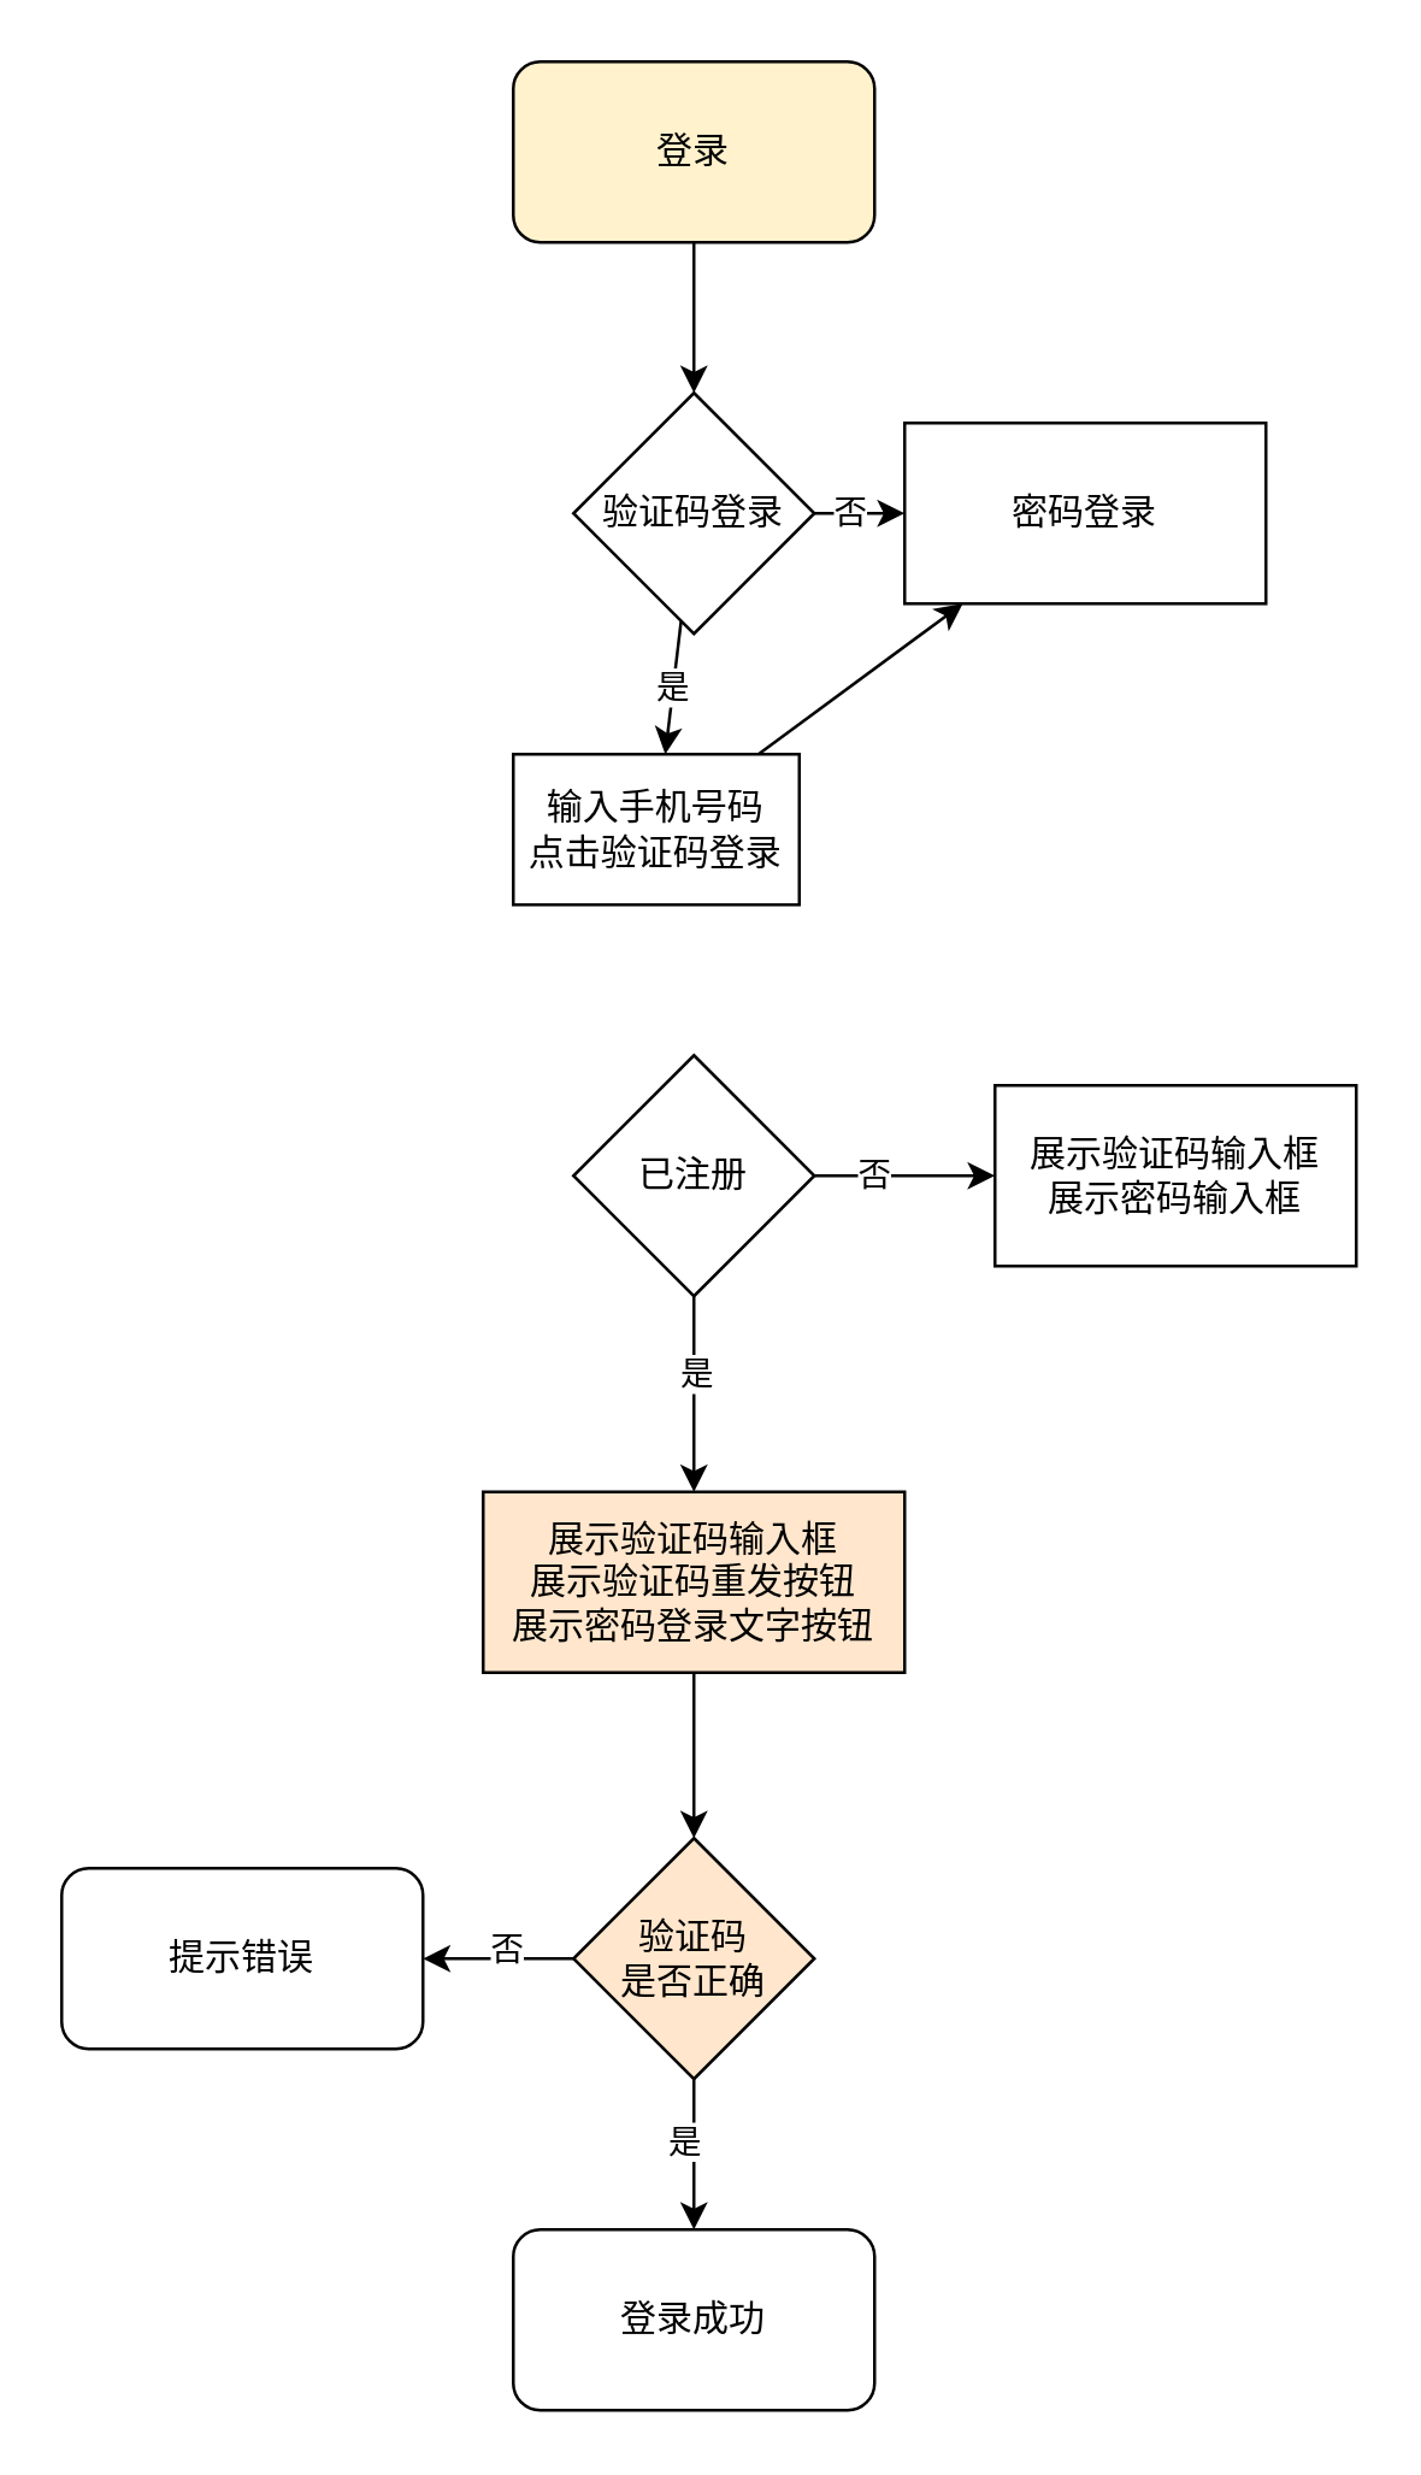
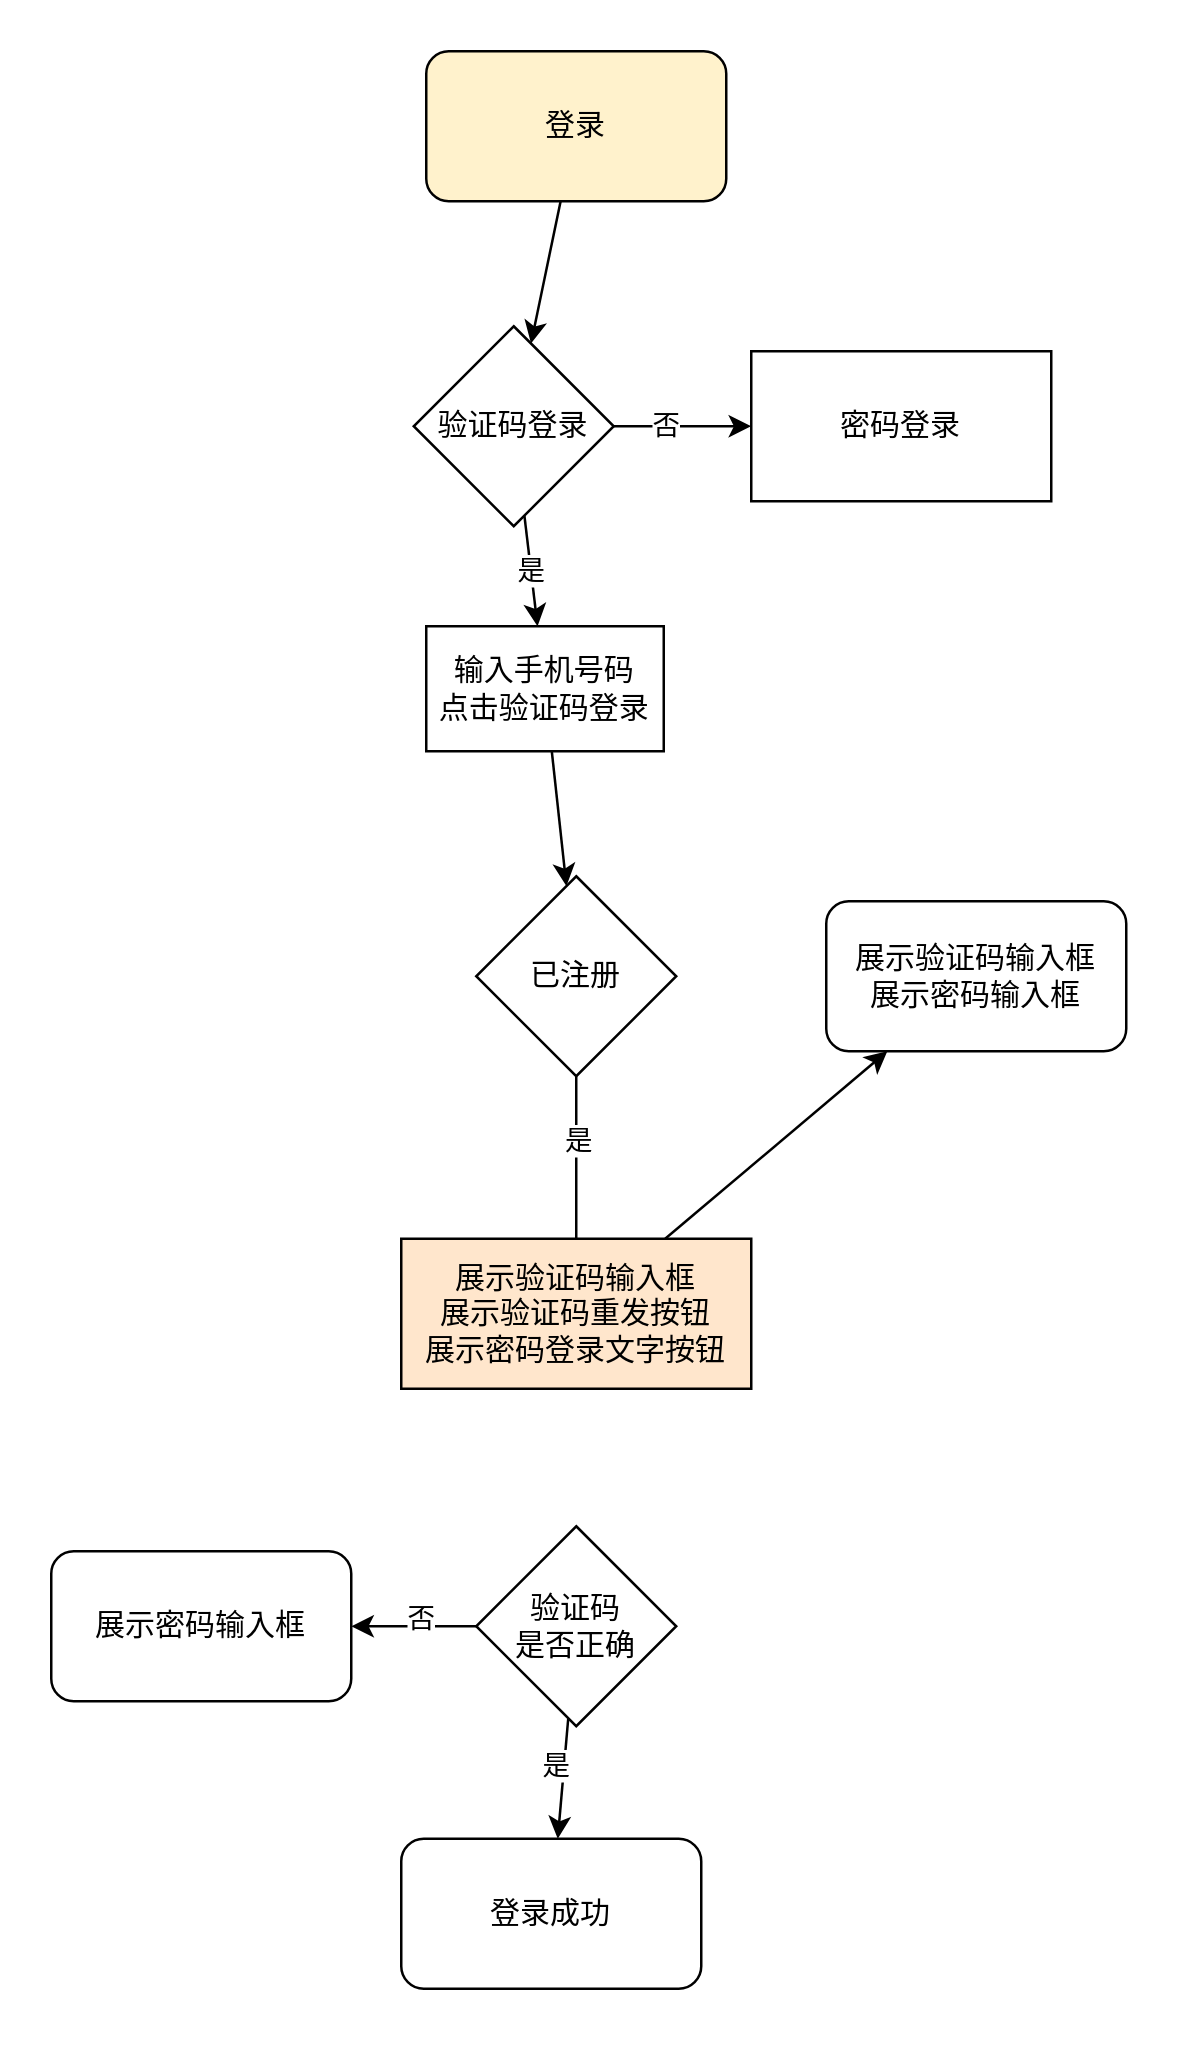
- <mxCell id="7" value="验证码登录" style="rhombus;whiteSpace=wrap;html=1;rounded=0;" vertex="1" parent="1"><mxGeometry x="190" y="130" width="80" height="80" as="geometry" /></mxCell>
+ <mxCell id="7" value="验证码登录" style="rhombus;whiteSpace=wrap;html=1;rounded=0;" vertex="1" parent="1"><mxGeometry x="165" y="130" width="80" height="80" as="geometry" /></mxCell>
- <mxCell id="9" value="" style="edgeStyle=none;html=1;" edge="1" parent="1" source="10" target="8"><mxGeometry relative="1" as="geometry" /></mxCell>
+ <mxCell id="9" value="" style="edgeStyle=none;html=1;" edge="1" parent="1" source="10" target="15"><mxGeometry relative="1" as="geometry" /></mxCell>
- <mxCell id="11" value="" style="edgeStyle=none;html=1;" edge="1" parent="1" source="15" target="16"><mxGeometry relative="1" as="geometry" /></mxCell>
- <mxCell id="12" value="否" style="edgeLabel;html=1;align=center;verticalAlign=middle;resizable=0;points=[];" vertex="1" connectable="0" parent="11"><mxGeometry x="-0.367" y="2" relative="1" as="geometry"><mxPoint y="1" as="offset" /></mxGeometry></mxCell>
- <mxCell id="16" value="展示验证码输入框&lt;br&gt;展示密码输入框" style="rounded=0;whiteSpace=wrap;html=1;" vertex="1" parent="1"><mxGeometry x="330" y="360" width="120" height="60" as="geometry" /></mxCell>
+ <mxCell id="16" value="展示验证码输入框&lt;br&gt;展示密码输入框" style="whiteSpace=wrap;html=1;rounded=1;" vertex="1" parent="1"><mxGeometry x="330" y="360" width="120" height="60" as="geometry" /></mxCell>
- <mxCell id="13" value="" style="edgeStyle=none;html=1;" edge="1" parent="1" source="15" target="18"><mxGeometry relative="1" as="geometry" /></mxCell>
+ <mxCell id="13" value="" style="edgeStyle=none;html=1;endArrow=none;" edge="1" parent="1" source="15" target="18"><mxGeometry relative="1" as="geometry" /></mxCell>
- <mxCell id="17" value="" style="edgeStyle=none;html=1;entryX=0.5;entryY=0;entryDx=0;entryDy=0;" edge="1" parent="1" source="18" target="23"><mxGeometry relative="1" as="geometry"><mxPoint x="230" y="590" as="targetPoint" /></mxGeometry></mxCell>
+ <mxCell id="17" value="" style="edgeStyle=none;html=1;" edge="1" parent="1" source="18" target="16"><mxGeometry relative="1" as="geometry"><mxPoint x="230" y="590" as="targetPoint" /></mxGeometry></mxCell>
- <mxCell id="24" value="提示错误" style="whiteSpace=wrap;html=1;rounded=1;" vertex="1" parent="1"><mxGeometry x="20" y="620" width="120" height="60" as="geometry" /></mxCell>
+ <mxCell id="24" value="展示密码输入框" style="whiteSpace=wrap;html=1;rounded=1;" vertex="1" parent="1"><mxGeometry x="20" y="620" width="120" height="60" as="geometry" /></mxCell>
- <mxCell id="23" value="验证码&lt;br&gt;是否正确" style="rhombus;whiteSpace=wrap;html=1;rounded=0;fillColor=#ffe6cc;" vertex="1" parent="1"><mxGeometry x="190" y="610" width="80" height="80" as="geometry" /></mxCell>
+ <mxCell id="23" value="验证码&lt;br&gt;是否正确" style="rhombus;whiteSpace=wrap;html=1;rounded=0;" vertex="1" parent="1"><mxGeometry x="190" y="610" width="80" height="80" as="geometry" /></mxCell>
- <mxCell id="25" value="登录成功" style="whiteSpace=wrap;html=1;rounded=1;" vertex="1" parent="1"><mxGeometry x="170" y="740" width="120" height="60" as="geometry" /></mxCell>
+ <mxCell id="25" value="登录成功" style="whiteSpace=wrap;html=1;rounded=1;" vertex="1" parent="1"><mxGeometry x="160" y="735" width="120" height="60" as="geometry" /></mxCell>
